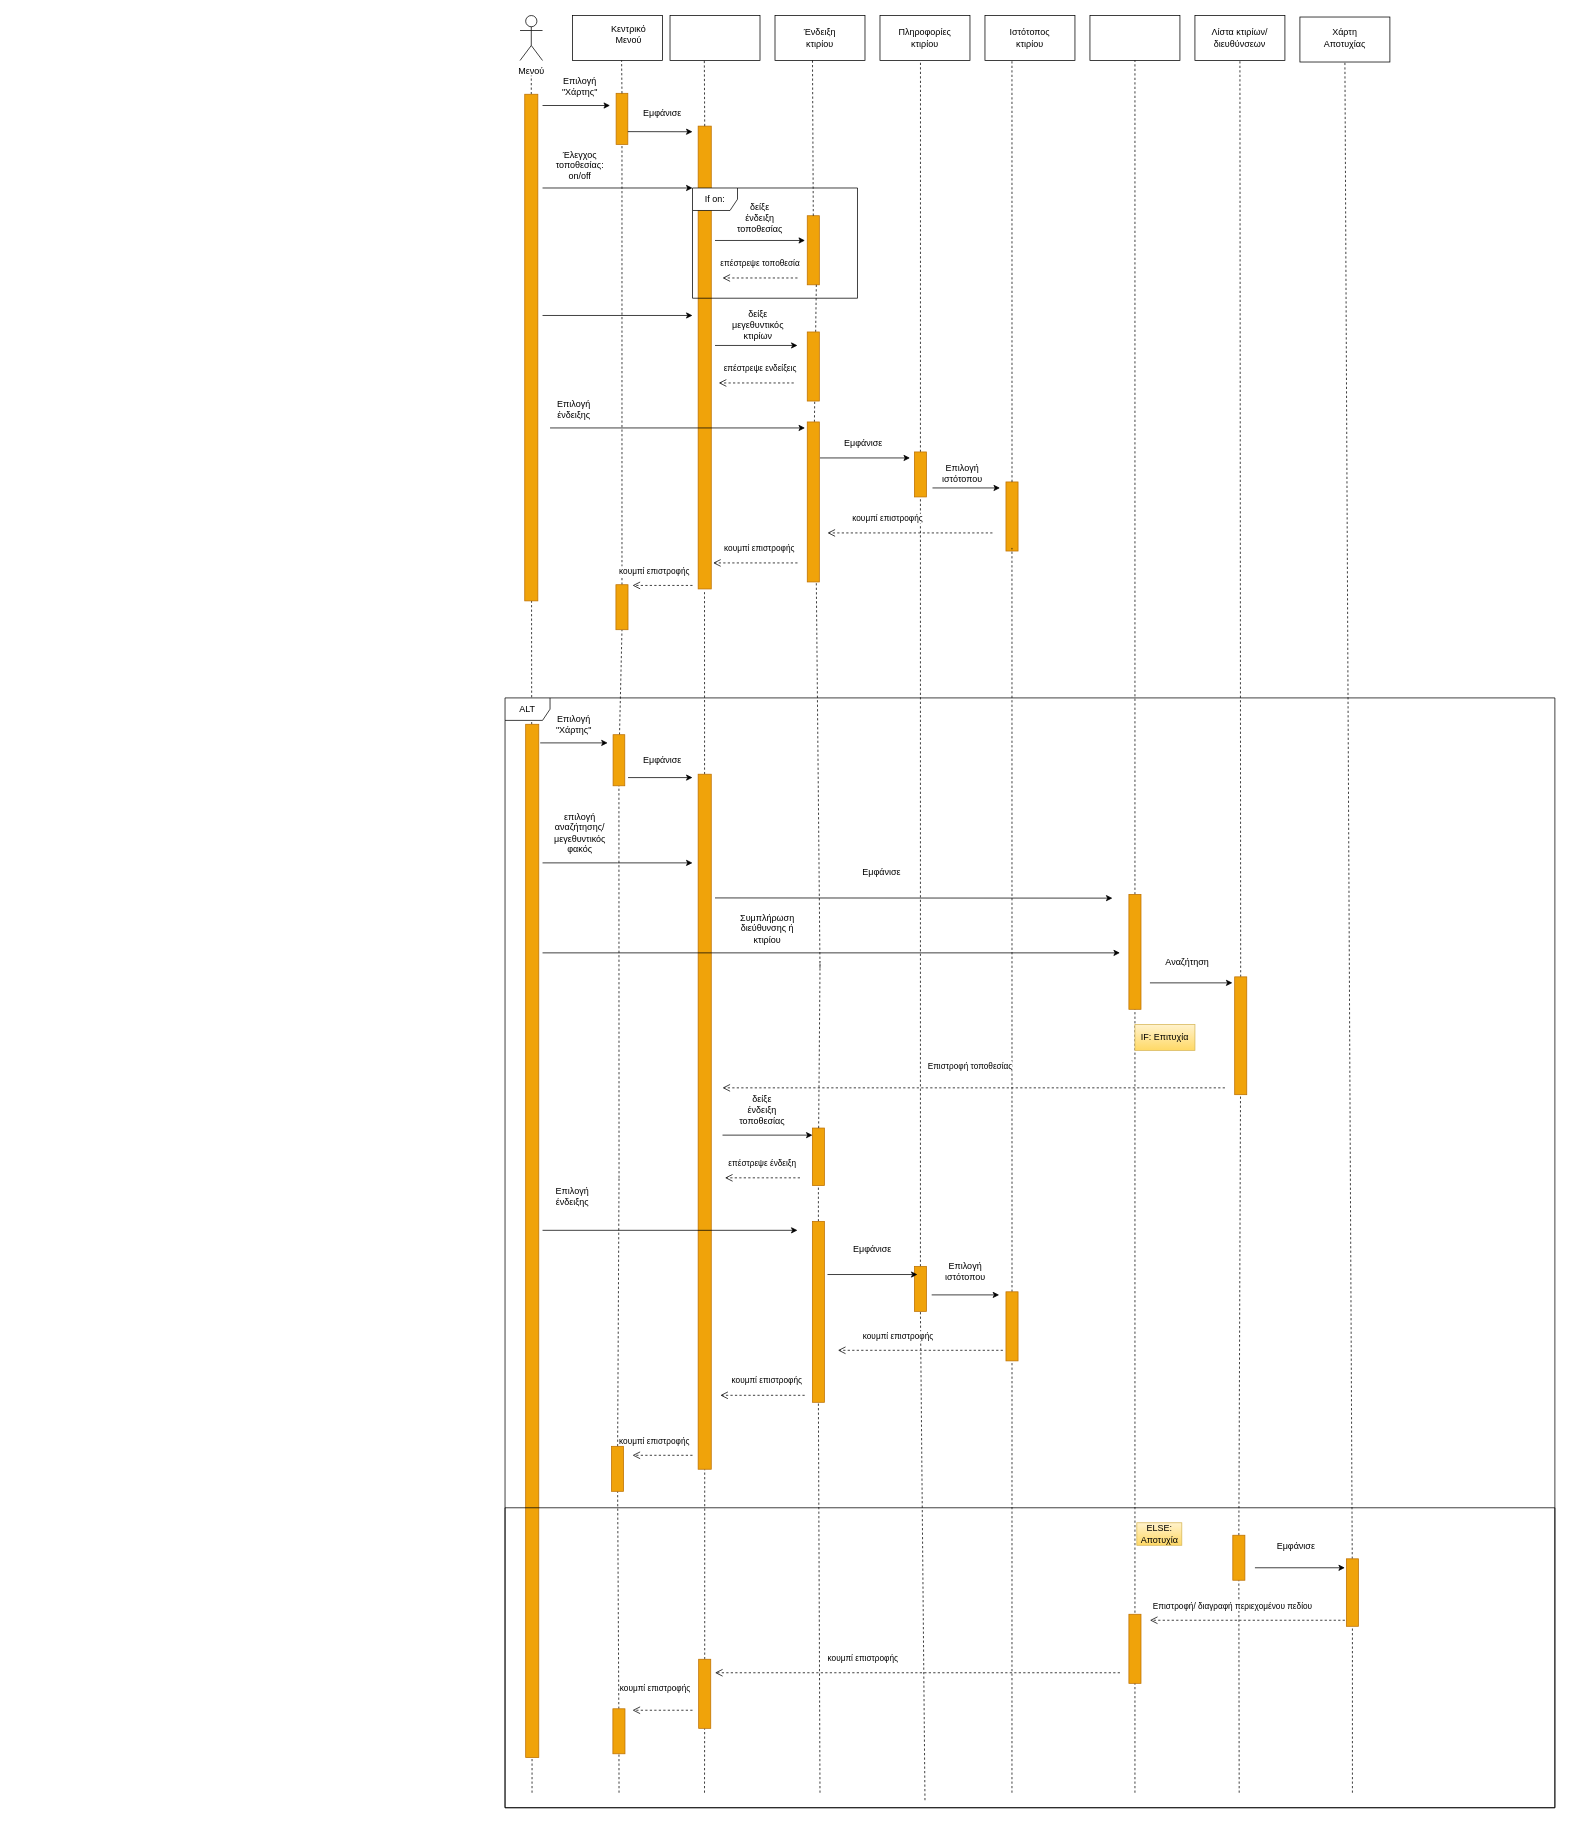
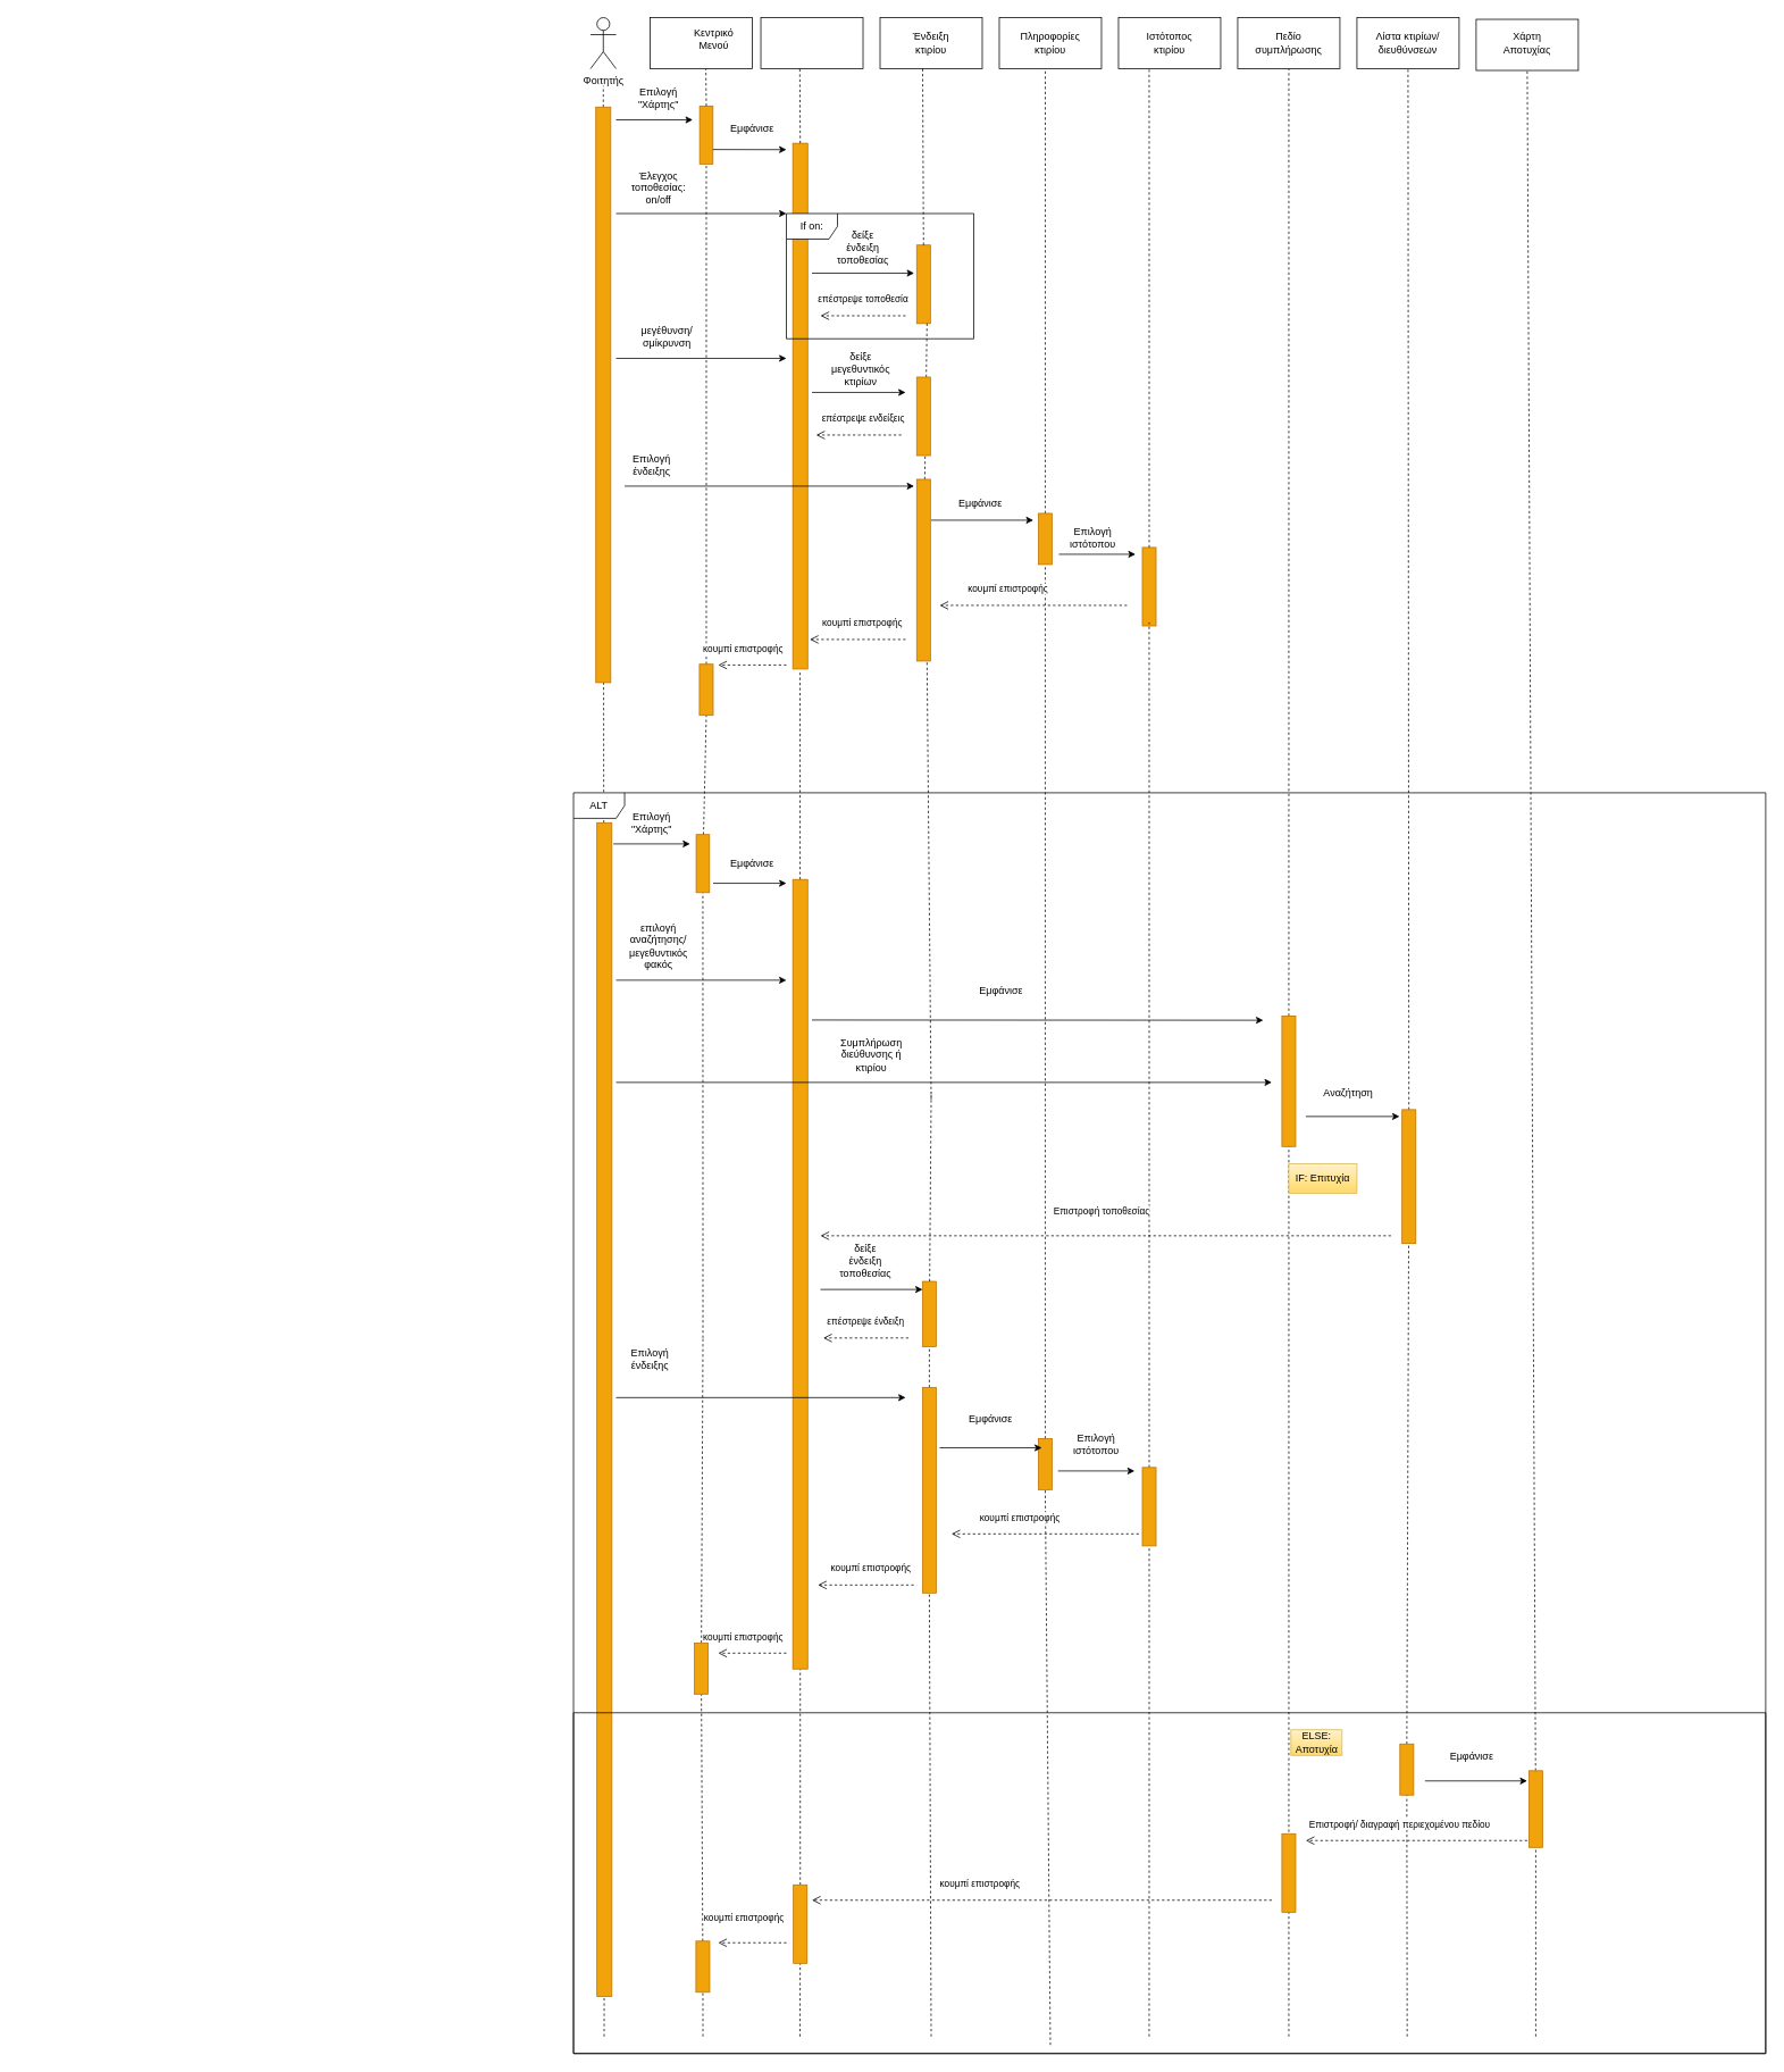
+ <mxCell id="87" value="Πεδίο συμπλήρωσης" style="text;html=1;strokeColor=none;fillColor=none;align=center;verticalAlign=middle;whiteSpace=wrap;rounded=0;" parent="1" vertex="1"><mxGeometry x="1483" y="35" width="60" height="30" as="geometry" /></mxCell>
- <mxCell id="2" value="Μενού" style="shape=umlActor;verticalLabelPosition=bottom;verticalAlign=top;html=1;outlineConnect=0;" parent="1" vertex="1"><mxGeometry x="693" y="20" width="30" height="60" as="geometry" /></mxCell>
+ <mxCell id="2" value="Φοιτητής" style="shape=umlActor;verticalLabelPosition=bottom;verticalAlign=top;html=1;outlineConnect=0;" parent="1" vertex="1"><mxGeometry x="693" y="20" width="30" height="60" as="geometry" /></mxCell>
+ <mxCell id="30" value="μεγέθυνση/σμίκρυνση" style="text;html=1;strokeColor=none;fillColor=default;align=center;verticalAlign=middle;whiteSpace=wrap;rounded=0;" parent="1" vertex="1"><mxGeometry x="753" y="380" width="60" height="30" as="geometry" /></mxCell>
